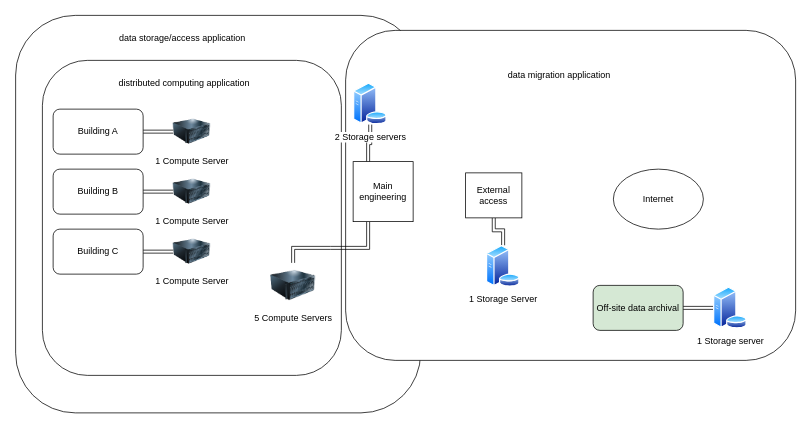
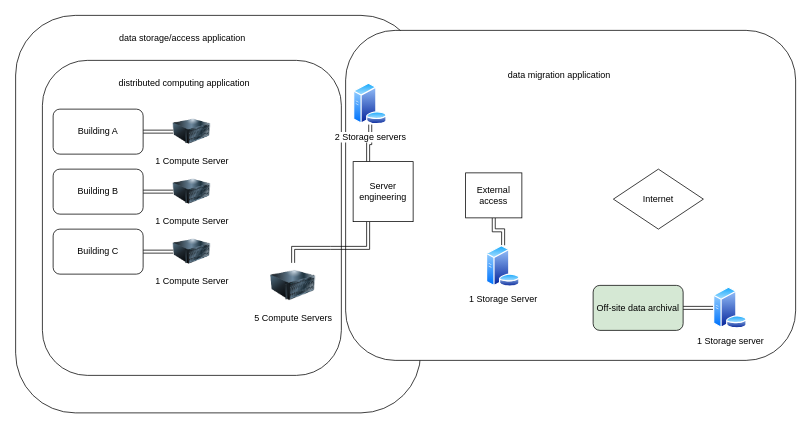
- <mxCell id="22" value="Main engineering" style="whiteSpace=wrap;html=1;aspect=fixed;" vertex="1" parent="1"><mxGeometry x="470" y="215" width="80" height="80" as="geometry" /></mxCell>
+ <mxCell id="22" value="Server engineering" style="whiteSpace=wrap;html=1;aspect=fixed;" vertex="1" parent="1"><mxGeometry x="470" y="215" width="80" height="80" as="geometry" /></mxCell>
- <mxCell id="24" value="Internet" style="ellipse;whiteSpace=wrap;html=1;" vertex="1" parent="1"><mxGeometry x="817" y="225" width="120" height="80" as="geometry" /></mxCell>
+ <mxCell id="24" value="Internet" style="rhombus;whiteSpace=wrap;html=1;" vertex="1" parent="1"><mxGeometry x="817" y="225" width="120" height="80" as="geometry" /></mxCell>
